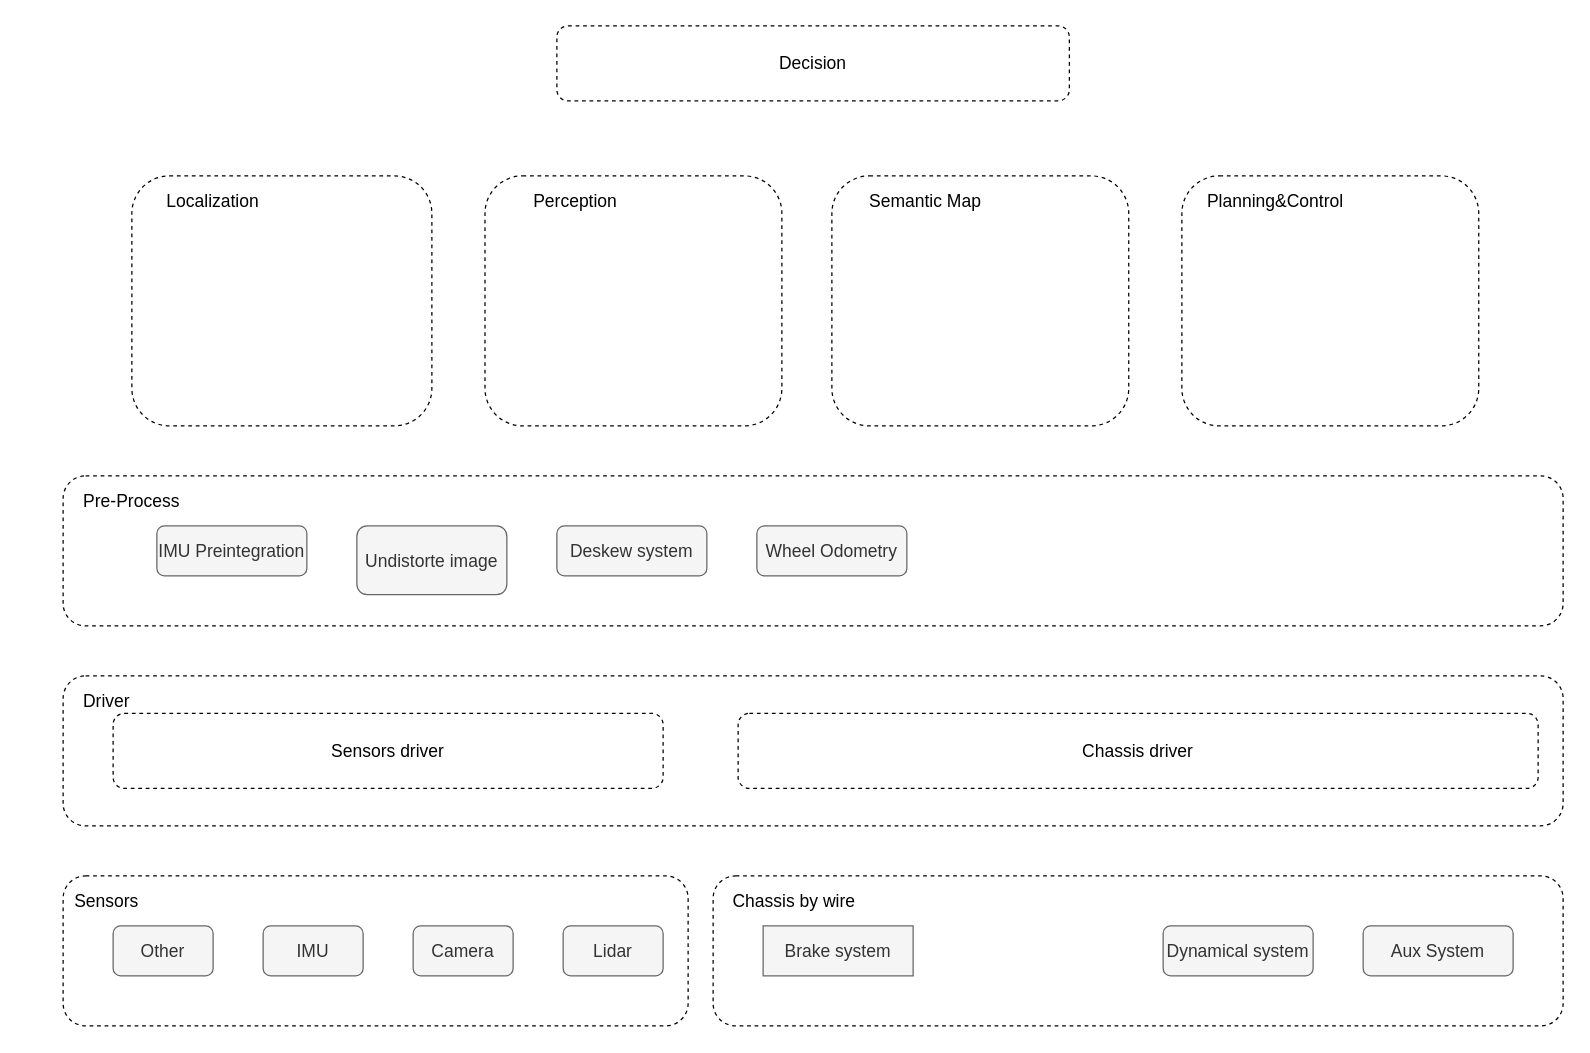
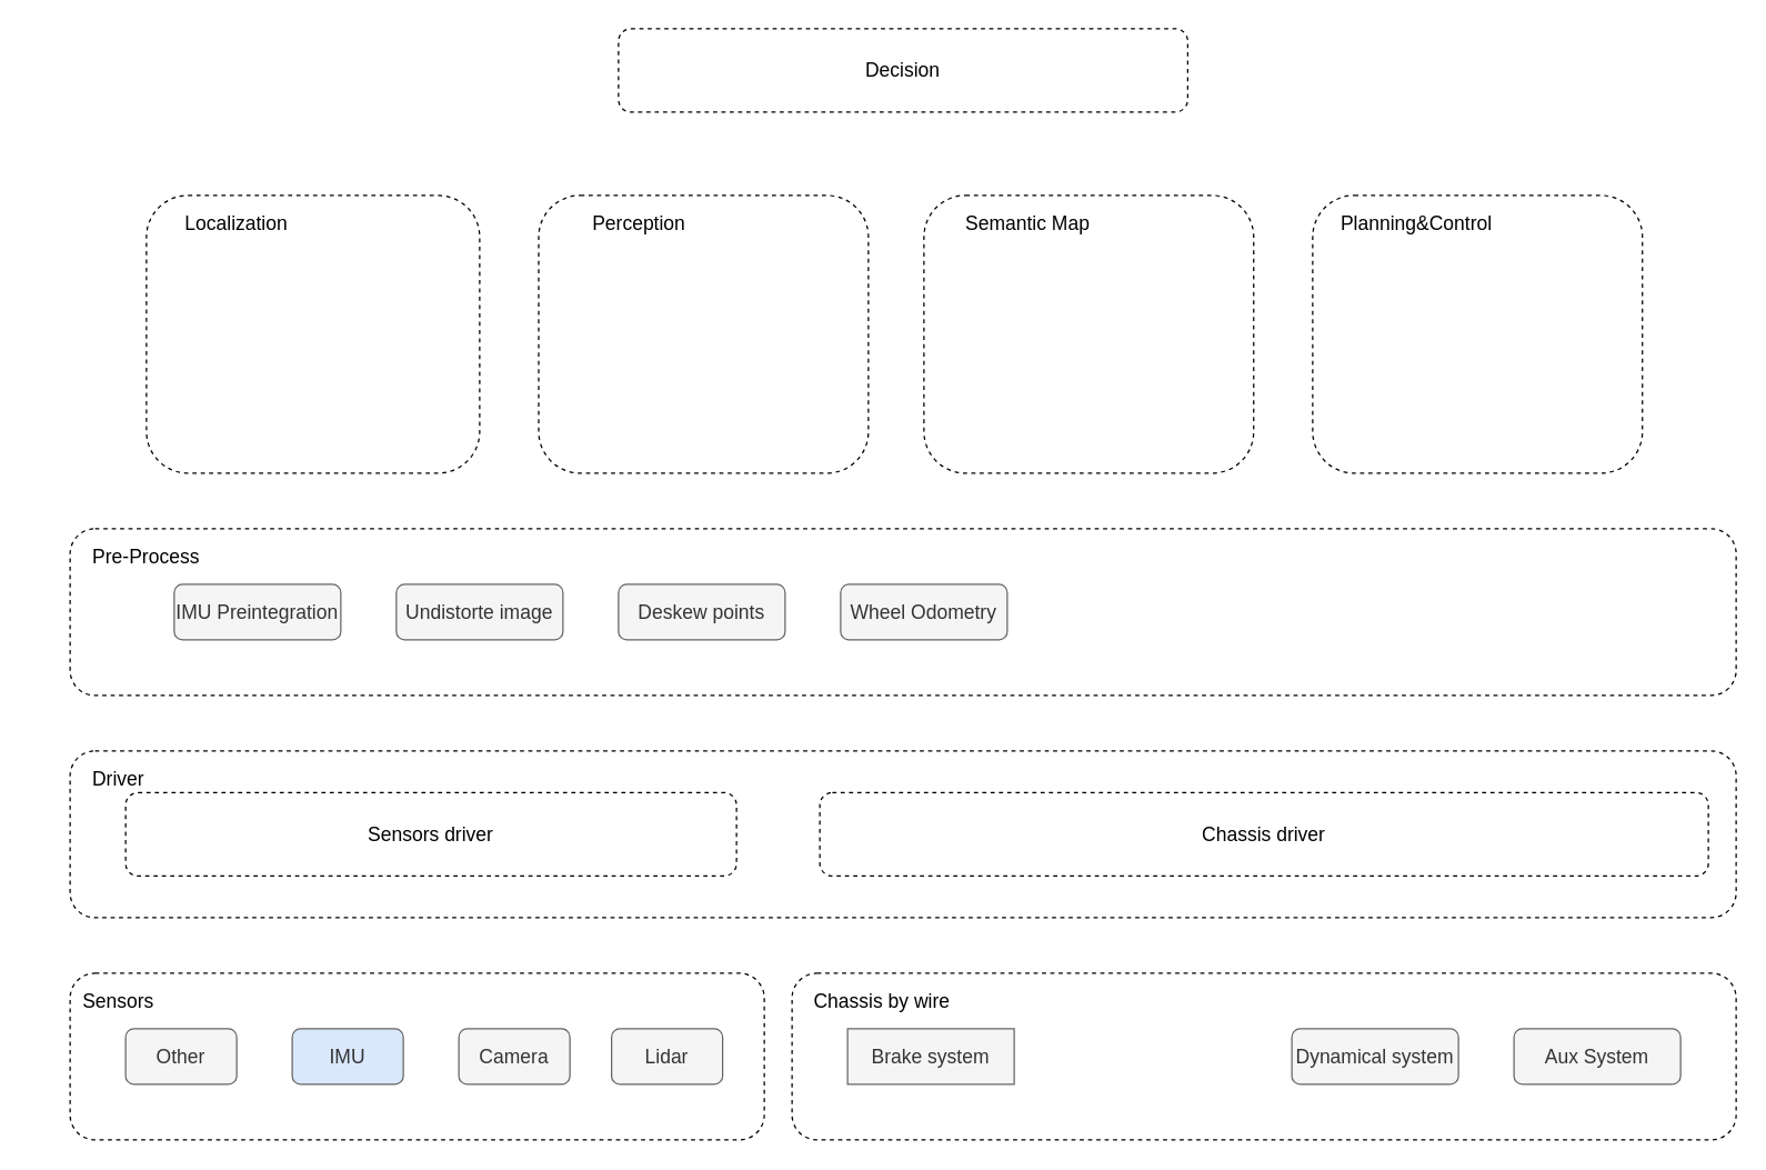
- <mxCell id="20" value="Deskew system" style="rounded=1;whiteSpace=wrap;html=1;fontSize=14;fillColor=#f5f5f5;strokeColor=#666666;fontColor=#333333;" vertex="1" parent="1"><mxGeometry y="420" width="120" height="40" as="geometry" x="445" /></mxCell>
+ <mxCell id="20" value="Deskew points" style="rounded=1;whiteSpace=wrap;html=1;fontSize=14;fillColor=#f5f5f5;strokeColor=#666666;fontColor=#333333;" vertex="1" parent="1"><mxGeometry y="420" width="120" height="40" as="geometry" x="445" /></mxCell>
- <mxCell id="19" value="Undistorte image" style="rounded=1;whiteSpace=wrap;html=1;fontSize=14;fillColor=#f5f5f5;strokeColor=#666666;fontColor=#333333;" vertex="1" parent="1"><mxGeometry x="285" y="420" width="120" height="55" as="geometry" /></mxCell>
+ <mxCell id="19" value="Undistorte image" style="rounded=1;whiteSpace=wrap;html=1;fontSize=14;fillColor=#f5f5f5;strokeColor=#666666;fontColor=#333333;" vertex="1" parent="1"><mxGeometry x="285" y="420" width="120" height="40" as="geometry" /></mxCell>
- <mxCell id="10" value="IMU" style="rounded=1;whiteSpace=wrap;html=1;fontSize=14;fillColor=#f5f5f5;strokeColor=#666666;fontColor=#333333;" vertex="1" parent="1"><mxGeometry x="210" y="740" width="80" height="40" as="geometry" /></mxCell>
+ <mxCell id="10" value="IMU" style="rounded=1;whiteSpace=wrap;html=1;fontSize=14;fillColor=#dae8fc;strokeColor=#666666;fontColor=#333333;" vertex="1" parent="1"><mxGeometry x="210" y="740" width="80" height="40" as="geometry" /></mxCell>
- <mxCell id="8" value="Lidar" style="rounded=1;whiteSpace=wrap;html=1;fontSize=14;fillColor=#f5f5f5;strokeColor=#666666;fontColor=#333333;" vertex="1" parent="1"><mxGeometry x="450" y="740" width="80" height="40" as="geometry" /></mxCell>
+ <mxCell id="8" value="Lidar" style="rounded=1;whiteSpace=wrap;html=1;fontSize=14;fillColor=#f5f5f5;strokeColor=#666666;fontColor=#333333;" vertex="1" parent="1"><mxGeometry x="440" y="740" width="80" height="40" as="geometry" /></mxCell>
